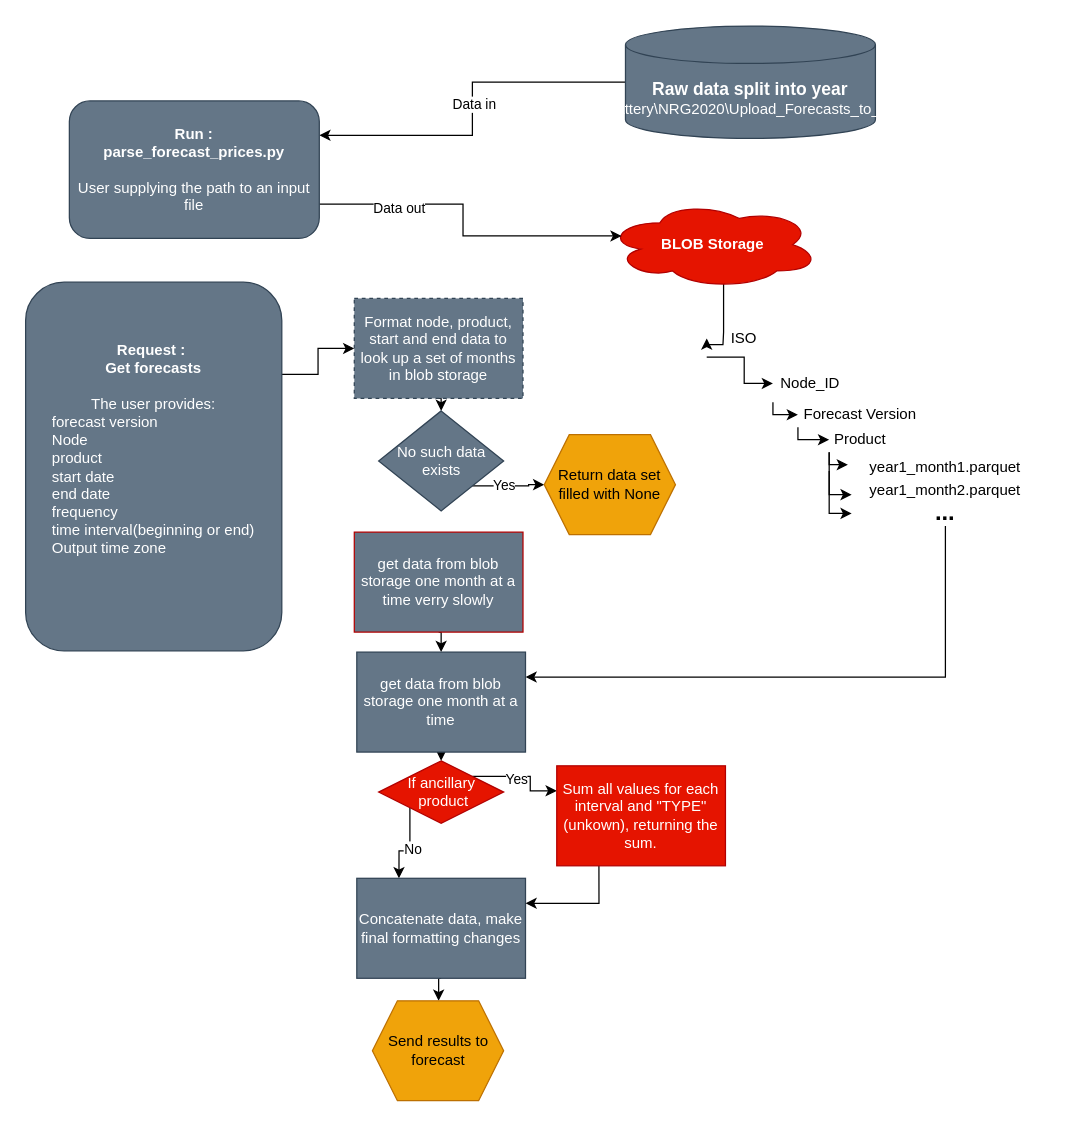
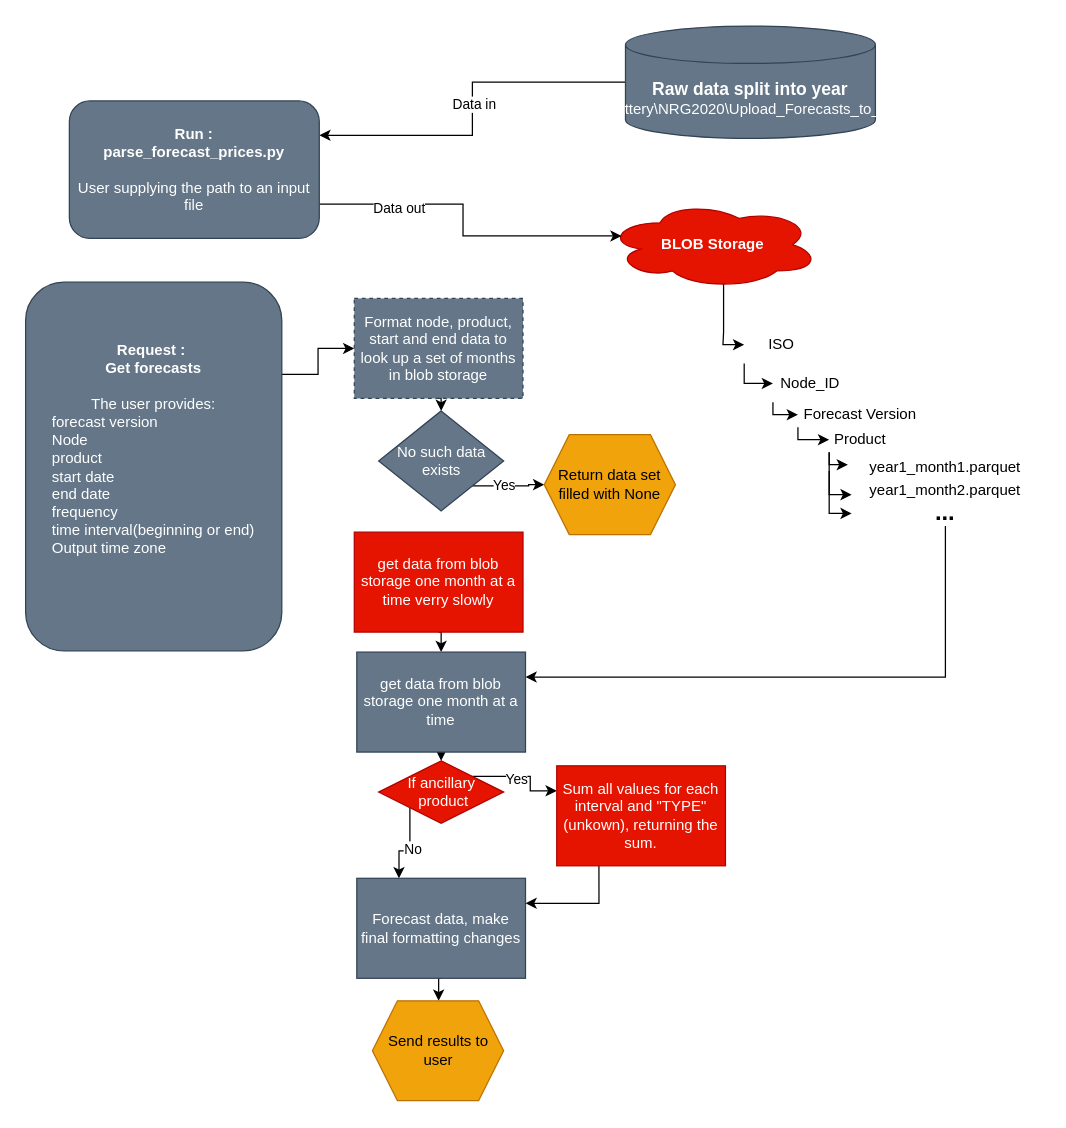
- <mxCell id="44" value="ISO" style="text;html=1;strokeColor=none;fillColor=none;align=center;verticalAlign=middle;whiteSpace=wrap;rounded=0;" vertex="1" parent="1"><mxGeometry x="565" y="255" width="60" height="30" as="geometry" /></mxCell>
+ <mxCell id="44" value="ISO" style="text;html=1;strokeColor=none;fillColor=none;align=center;verticalAlign=middle;whiteSpace=wrap;rounded=0;" vertex="1" parent="1"><mxGeometry x="595" y="260" width="60" height="30" as="geometry" /></mxCell>
- <mxCell id="31" value="get data from blob storage one month at a time verry slowly" style="rounded=0;whiteSpace=wrap;html=1;fillColor=#647687;strokeColor=#B20000;fontColor=#ffffff;" vertex="1" parent="1"><mxGeometry x="283" y="425" width="135" height="80" as="geometry" /></mxCell>
+ <mxCell id="31" value="get data from blob storage one month at a time verry slowly" style="rounded=0;whiteSpace=wrap;html=1;fillColor=#e51400;strokeColor=#B20000;fontColor=#ffffff;" vertex="1" parent="1"><mxGeometry x="283" y="425" width="135" height="80" as="geometry" /></mxCell>
- <mxCell id="35" value="Concatenate data, make final formatting changes " style="rounded=0;whiteSpace=wrap;html=1;fillColor=#647687;fontColor=#ffffff;strokeColor=#314354;" vertex="1" parent="1"><mxGeometry x="285" y="702" width="135" height="80" as="geometry" /></mxCell>
+ <mxCell id="35" value="Forecast data, make final formatting changes " style="rounded=0;whiteSpace=wrap;html=1;fillColor=#647687;fontColor=#ffffff;strokeColor=#314354;" vertex="1" parent="1"><mxGeometry x="285" y="702" width="135" height="80" as="geometry" /></mxCell>
- <mxCell id="42" value="Send results to forecast" style="shape=hexagon;perimeter=hexagonPerimeter2;whiteSpace=wrap;html=1;fixedSize=1;fillColor=#f0a30a;fontColor=#000000;strokeColor=#BD7000;" vertex="1" parent="1"><mxGeometry x="297.5" y="800" width="105" height="80" as="geometry" /></mxCell>
+ <mxCell id="42" value="Send results to user" style="shape=hexagon;perimeter=hexagonPerimeter2;whiteSpace=wrap;html=1;fixedSize=1;fillColor=#f0a30a;fontColor=#000000;strokeColor=#BD7000;" vertex="1" parent="1"><mxGeometry x="297.5" y="800" width="105" height="80" as="geometry" /></mxCell>
